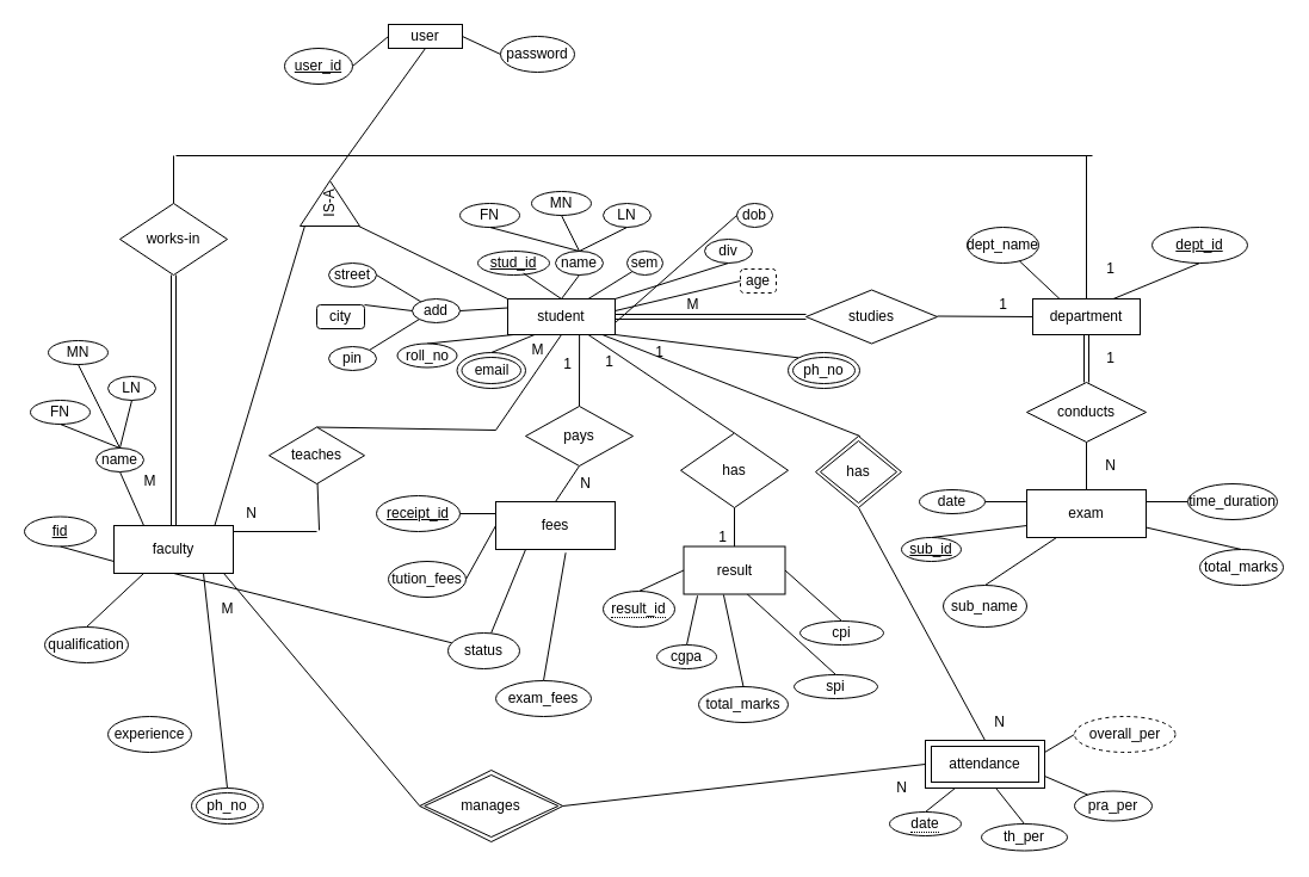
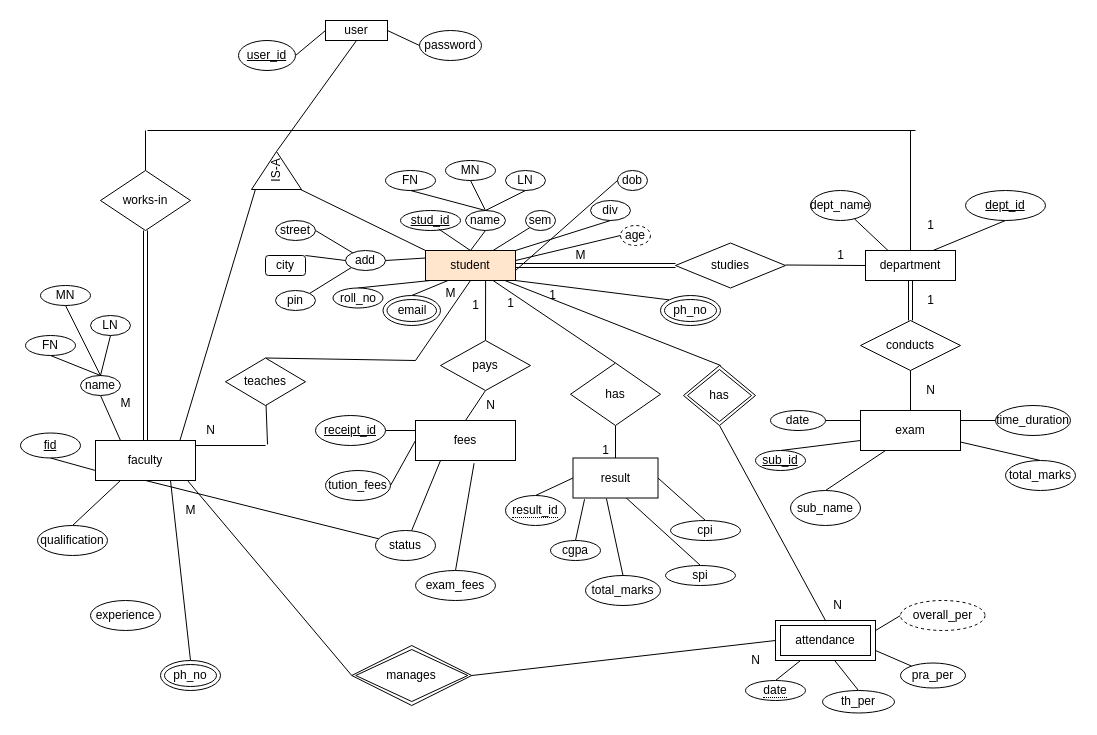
- <mxCell id="15" value="age" style="whiteSpace=wrap;html=1;align=center;dashed=1;rounded=1;" vertex="1" parent="1"><mxGeometry x="620" y="225" width="30" height="20" as="geometry" /></mxCell>
+ <mxCell id="15" value="age" style="ellipse;whiteSpace=wrap;html=1;align=center;dashed=1;" vertex="1" parent="1"><mxGeometry x="620" y="225" width="30" height="20" as="geometry" /></mxCell>
- <mxCell id="3" value="student" style="whiteSpace=wrap;html=1;align=center;" vertex="1" parent="1"><mxGeometry x="425" y="250" width="90" height="30" as="geometry" /></mxCell>
+ <mxCell id="3" value="student" style="whiteSpace=wrap;html=1;align=center;fillColor=#ffe6cc;" vertex="1" parent="1"><mxGeometry x="425" y="250" width="90" height="30" as="geometry" /></mxCell>
